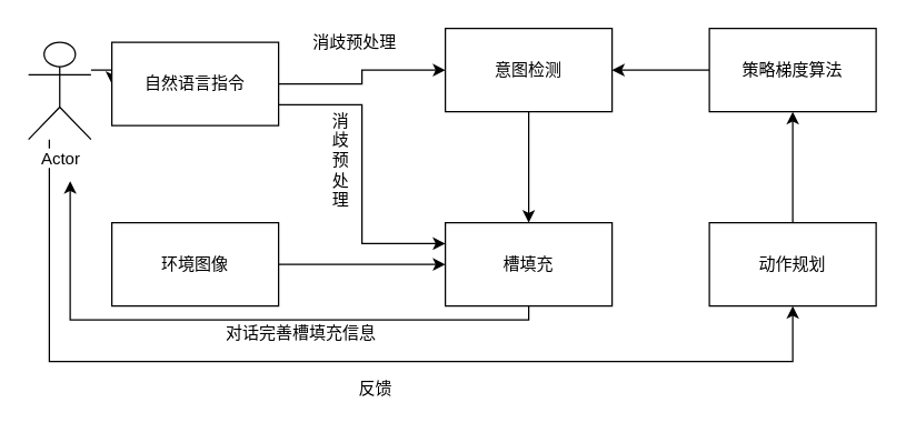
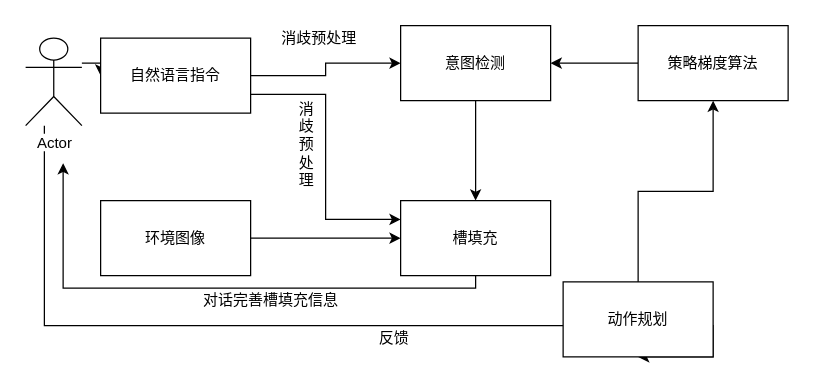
- <mxCell id="13" value="动作规划" style="rounded=0;whiteSpace=wrap;html=1;" vertex="1" parent="1"><mxGeometry x="510" y="160" width="120" height="60" as="geometry" /></mxCell>
+ <mxCell id="13" value="动作规划" style="rounded=0;whiteSpace=wrap;html=1;" vertex="1" parent="1"><mxGeometry x="450" y="225" width="120" height="60" as="geometry" /></mxCell>
- <mxCell id="18" value="反馈" style="text;html=1;strokeColor=none;fillColor=none;align=center;verticalAlign=middle;whiteSpace=wrap;rounded=0;" vertex="1" parent="1"><mxGeometry x="250" y="270" width="40" height="20" as="geometry" /></mxCell>
+ <mxCell id="18" value="反馈" style="text;html=1;strokeColor=none;fillColor=none;align=center;verticalAlign=middle;whiteSpace=wrap;rounded=0;" vertex="1" parent="1"><mxGeometry x="295" y="260" width="40" height="20" as="geometry" /></mxCell>
